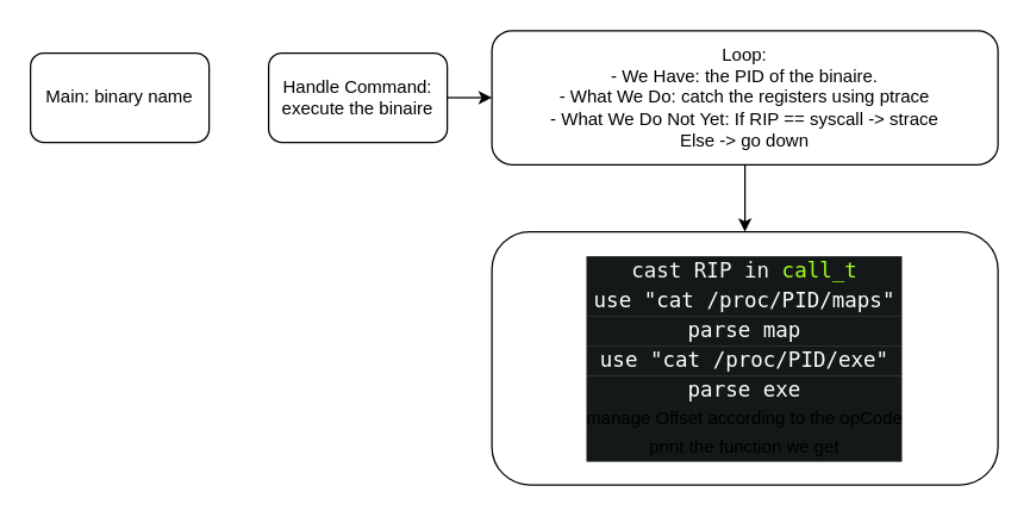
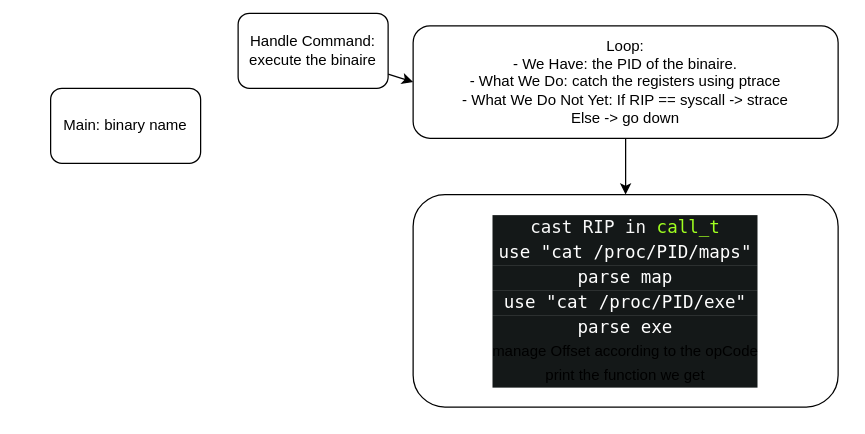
- <mxCell id="2" value="Main: binary name" style="rounded=1;whiteSpace=wrap;html=1;" vertex="1" parent="1"><mxGeometry x="20" y="35" width="120" height="60" as="geometry" /></mxCell>
+ <mxCell id="2" value="Main: binary name" style="rounded=1;whiteSpace=wrap;html=1;" vertex="1" parent="1"><mxGeometry x="40" y="70" width="120" height="60" as="geometry" /></mxCell>
- <mxCell id="4" value="Handle Command: execute the binaire" style="rounded=1;whiteSpace=wrap;html=1;" vertex="1" parent="1"><mxGeometry x="180" y="35" width="120" height="60" as="geometry" /></mxCell>
+ <mxCell id="4" value="Handle Command: execute the binaire" style="rounded=1;whiteSpace=wrap;html=1;" vertex="1" parent="1"><mxGeometry x="190" y="10" width="120" height="60" as="geometry" /></mxCell>
